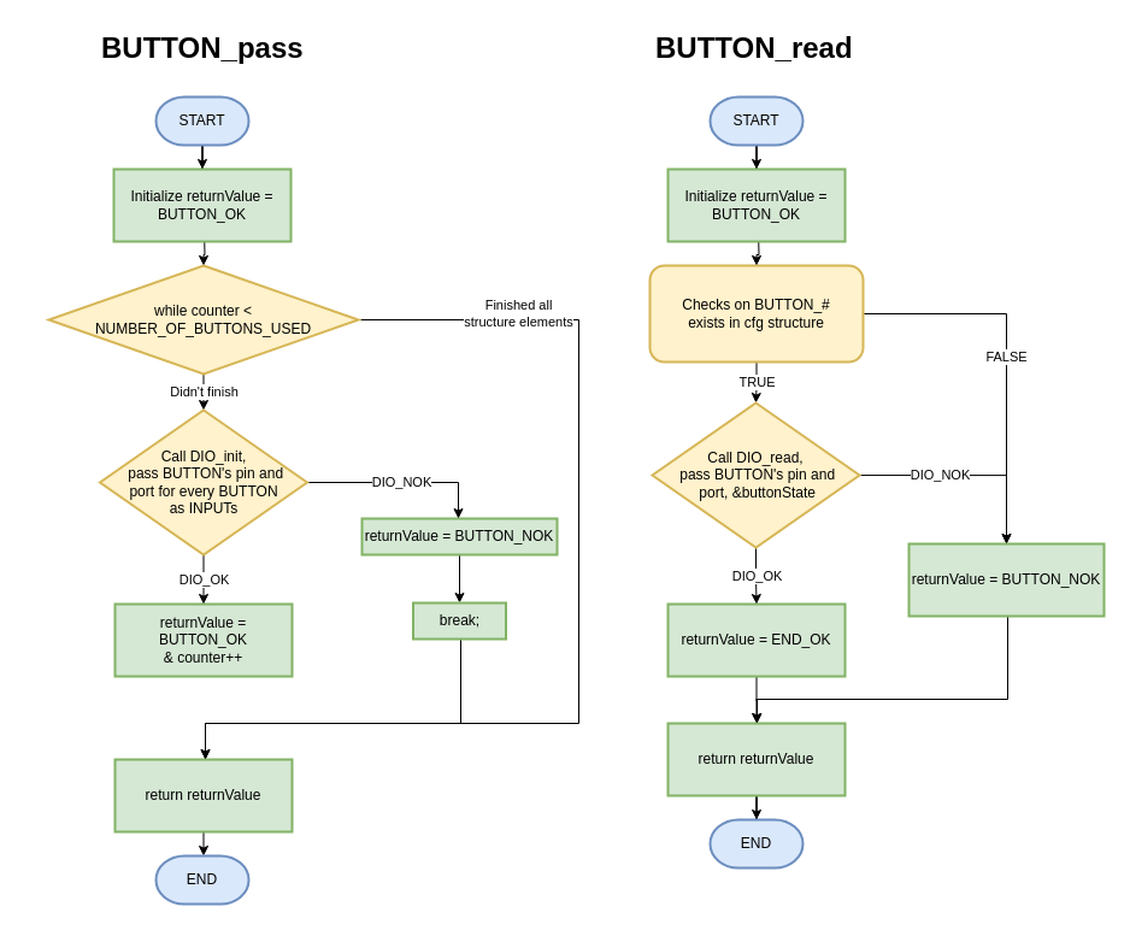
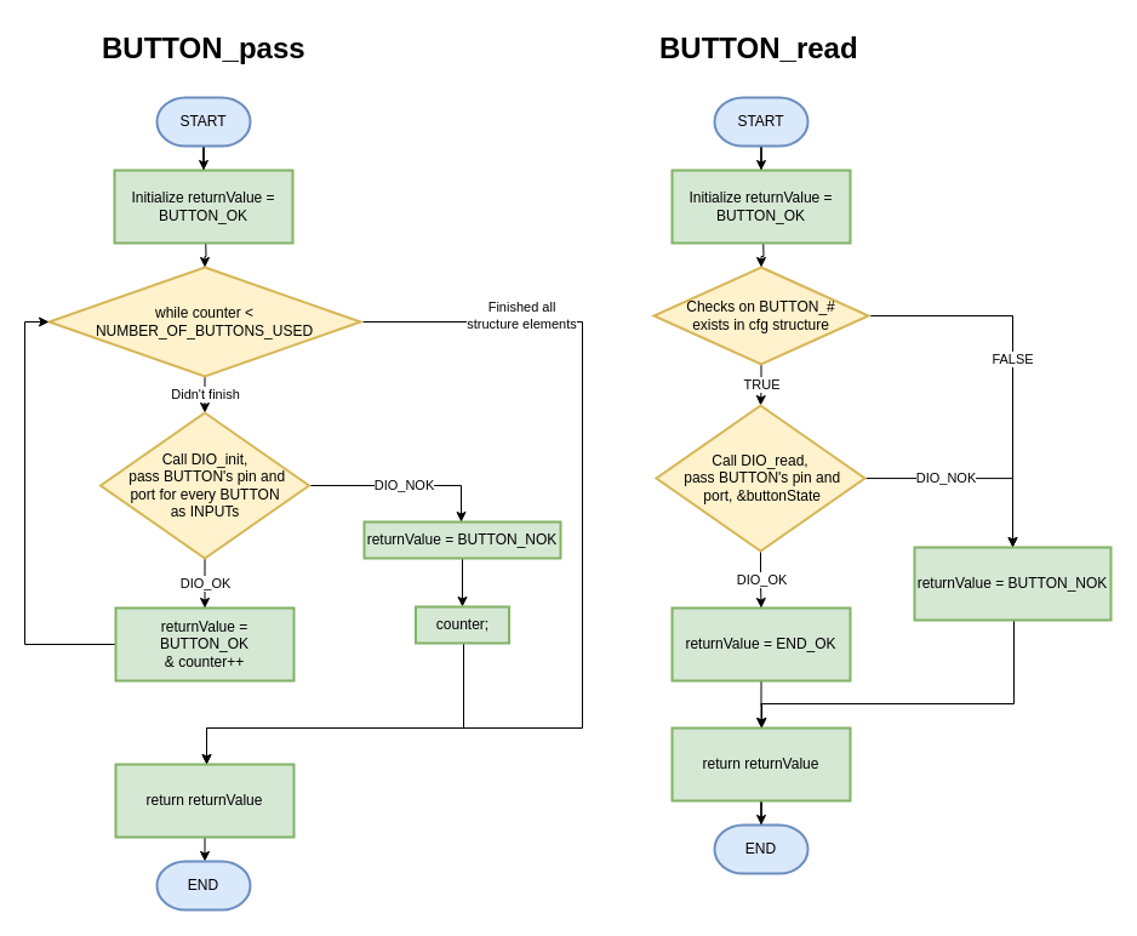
- <mxCell id="6" value="Checks on BUTTON_#&lt;br&gt;exists in cfg structure" style="whiteSpace=wrap;html=1;fillColor=#fff2cc;strokeColor=#d6b656;strokeWidth=2;fontFamily=Helvetica;rounded=1;" vertex="1" parent="1"><mxGeometry x="539" y="220" width="177" height="80" as="geometry" /></mxCell>
+ <mxCell id="6" value="Checks on BUTTON_#&lt;br&gt;exists in cfg structure" style="rhombus;whiteSpace=wrap;html=1;fillColor=#fff2cc;strokeColor=#d6b656;strokeWidth=2;fontFamily=Helvetica;" vertex="1" parent="1"><mxGeometry x="539" y="220" width="177" height="80" as="geometry" /></mxCell>
+ <mxCell id="25" style="edgeStyle=orthogonalEdgeStyle;rounded=0;orthogonalLoop=1;jettySize=auto;html=1;entryX=0;entryY=0.5;entryDx=0;entryDy=0;" edge="1" parent="1" source="26" target="21"><mxGeometry relative="1" as="geometry"><Array as="points"><mxPoint x="20" y="531" /><mxPoint x="20" y="265" /></Array></mxGeometry></mxCell>
- <mxCell id="39" value="break;" style="whiteSpace=wrap;html=1;fillColor=#d5e8d4;strokeColor=#82b366;strokeWidth=2;" vertex="1" parent="1"><mxGeometry x="342.5" y="500" width="77" height="30" as="geometry" /></mxCell>
+ <mxCell id="39" value="counter;" style="whiteSpace=wrap;html=1;fillColor=#d5e8d4;strokeColor=#82b366;strokeWidth=2;" vertex="1" parent="1"><mxGeometry x="342.5" y="500" width="77" height="30" as="geometry" /></mxCell>
